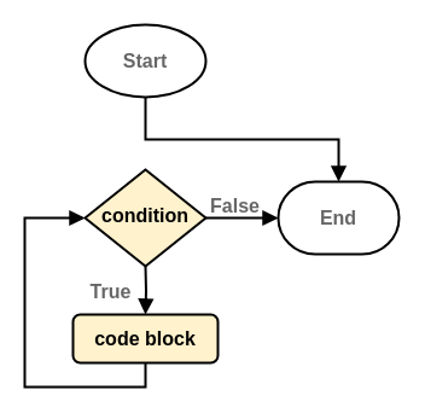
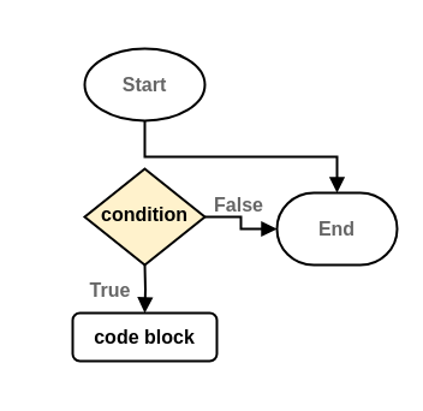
- <mxCell id="6" value="&lt;font color=&quot;#666666&quot;&gt;Start&lt;/font&gt;" style="strokeWidth=2;html=1;shape=mxgraph.flowchart.start_1;whiteSpace=wrap;fontSize=16;fontStyle=1" parent="1" vertex="1"><mxGeometry x="70" y="20" width="100" height="60" as="geometry" /></mxCell>
+ <mxCell id="6" value="&lt;font color=&quot;#666666&quot;&gt;Start&lt;/font&gt;" style="strokeWidth=2;html=1;shape=mxgraph.flowchart.start_1;whiteSpace=wrap;fontSize=16;fontStyle=1" parent="1" vertex="1"><mxGeometry x="70" y="40" width="100" height="60" as="geometry" /></mxCell>
- <mxCell id="7" value="&lt;font color=&quot;#666666&quot;&gt;End&lt;/font&gt;" style="strokeWidth=2;html=1;shape=mxgraph.flowchart.terminator;whiteSpace=wrap;fontSize=16;fontStyle=1" parent="1" vertex="1"><mxGeometry x="230" y="150" width="100" height="60" as="geometry" /></mxCell>
+ <mxCell id="7" value="&lt;font color=&quot;#666666&quot;&gt;End&lt;/font&gt;" style="strokeWidth=2;html=1;shape=mxgraph.flowchart.terminator;whiteSpace=wrap;fontSize=16;fontStyle=1" parent="1" vertex="1"><mxGeometry x="230" y="160" width="100" height="60" as="geometry" /></mxCell>
- <mxCell id="8" value="&lt;div&gt;code block&lt;/div&gt;" style="rounded=1;whiteSpace=wrap;html=1;fontSize=16;glass=0;strokeWidth=2;shadow=0;fontStyle=1;fillColor=#fff2cc;" parent="1" vertex="1"><mxGeometry x="60" y="260" width="120" height="40" as="geometry" /></mxCell>
+ <mxCell id="8" value="&lt;div&gt;code block&lt;/div&gt;" style="rounded=1;whiteSpace=wrap;html=1;fontSize=16;glass=0;strokeWidth=2;shadow=0;fontStyle=1" parent="1" vertex="1"><mxGeometry x="60" y="260" width="120" height="40" as="geometry" /></mxCell>
- <mxCell id="5" value="" style="rounded=0;html=1;jettySize=auto;orthogonalLoop=1;fontSize=16;endArrow=block;endFill=1;endSize=8;strokeWidth=2;shadow=0;labelBackgroundColor=none;edgeStyle=orthogonalEdgeStyle;fontStyle=1;exitX=0.5;exitY=1;exitDx=0;exitDy=0;exitPerimeter=0;entryX=0;entryY=0.5;entryDx=0;entryDy=0;" parent="1" source="8" target="4" edge="1"><mxGeometry y="20" relative="1" as="geometry"><mxPoint as="offset" /><mxPoint x="120" y="313" as="sourcePoint" /><mxPoint x="120" y="353" as="targetPoint" /><Array as="points"><mxPoint x="120" y="320" /><mxPoint x="20" y="320" /><mxPoint x="20" y="180" /></Array></mxGeometry></mxCell>
